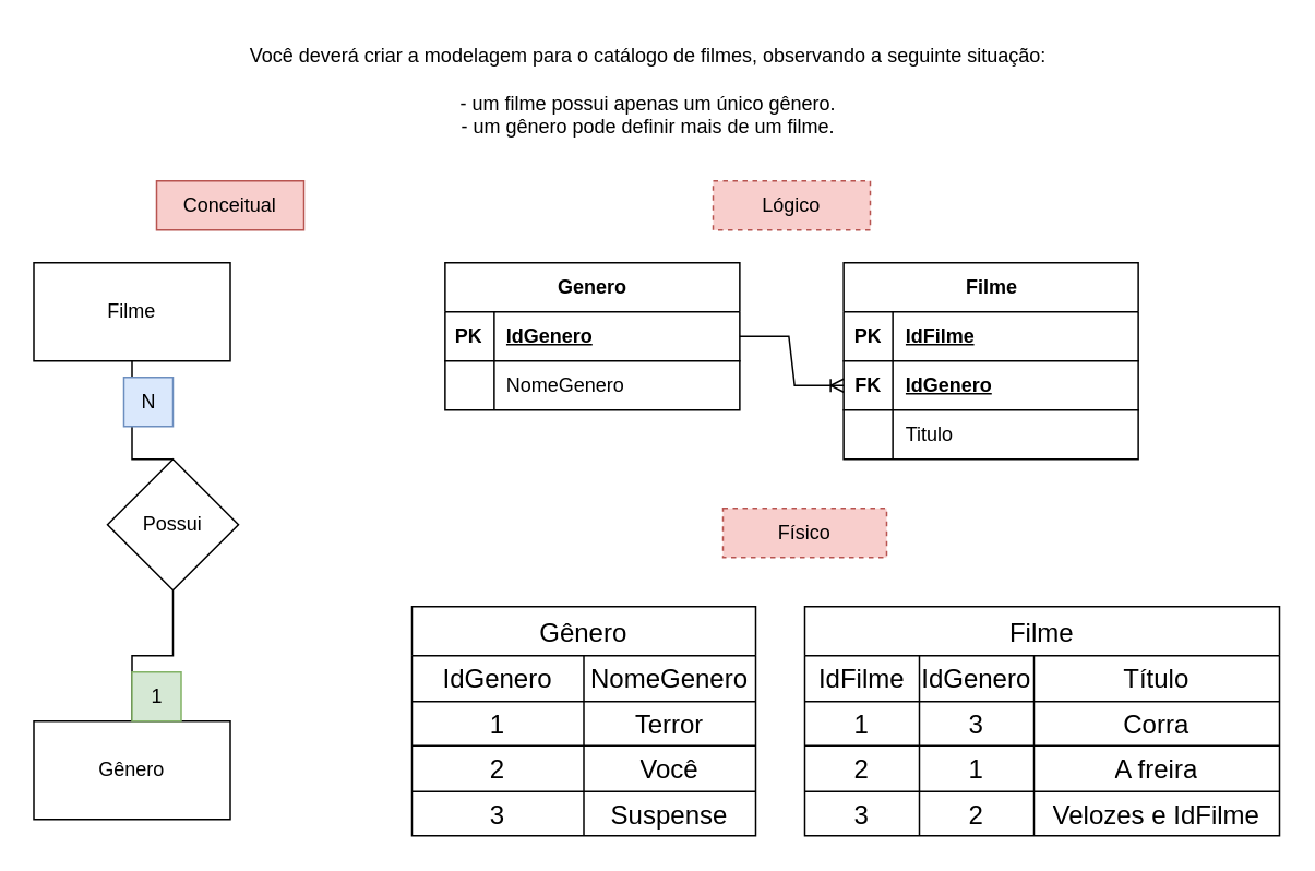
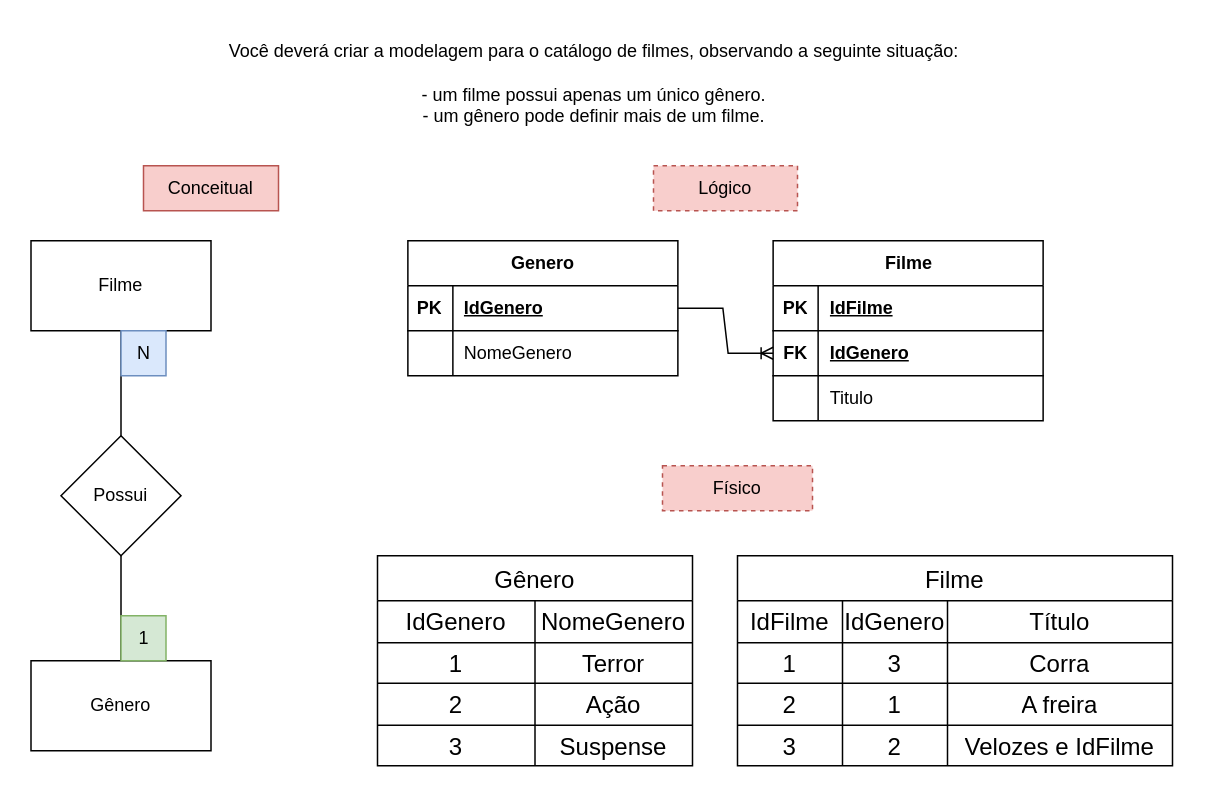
- <mxCell id="8" value="N" style="text;html=1;align=center;verticalAlign=middle;resizable=0;points=[];autosize=1;strokeColor=#6c8ebf;fillColor=#dae8fc;" parent="1" vertex="1"><mxGeometry x="75" y="230" width="30" height="30" as="geometry" /></mxCell>
+ <mxCell id="8" value="N" style="text;html=1;align=center;verticalAlign=middle;resizable=0;points=[];autosize=1;strokeColor=#6c8ebf;fillColor=#dae8fc;" parent="1" vertex="1"><mxGeometry x="80" y="220" width="30" height="30" as="geometry" /></mxCell>
- <mxCell id="7" value="Possui" style="rhombus;whiteSpace=wrap;html=1;" parent="1" vertex="1"><mxGeometry x="65" y="280" width="80" height="80" as="geometry" /></mxCell>
+ <mxCell id="7" value="Possui" style="rhombus;whiteSpace=wrap;html=1;" parent="1" vertex="1"><mxGeometry x="40" y="290" width="80" height="80" as="geometry" /></mxCell>
- <mxCell id="39" value="Você" style="shape=partialRectangle;html=1;whiteSpace=wrap;connectable=0;strokeColor=inherit;overflow=hidden;fillColor=none;top=0;left=0;bottom=0;right=0;pointerEvents=1;fontSize=16;" parent="37" vertex="1"><mxGeometry x="105" width="105" height="28" as="geometry"><mxRectangle width="105" height="28" as="alternateBounds" /></mxGeometry></mxCell>
+ <mxCell id="39" value="Ação" style="shape=partialRectangle;html=1;whiteSpace=wrap;connectable=0;strokeColor=inherit;overflow=hidden;fillColor=none;top=0;left=0;bottom=0;right=0;pointerEvents=1;fontSize=16;" parent="37" vertex="1"><mxGeometry x="105" width="105" height="28" as="geometry"><mxRectangle width="105" height="28" as="alternateBounds" /></mxGeometry></mxCell>
